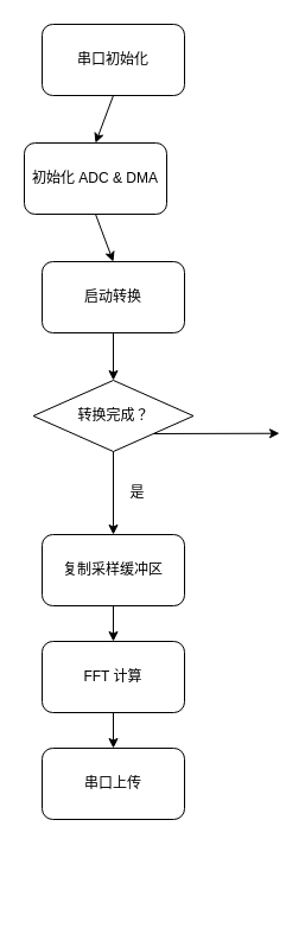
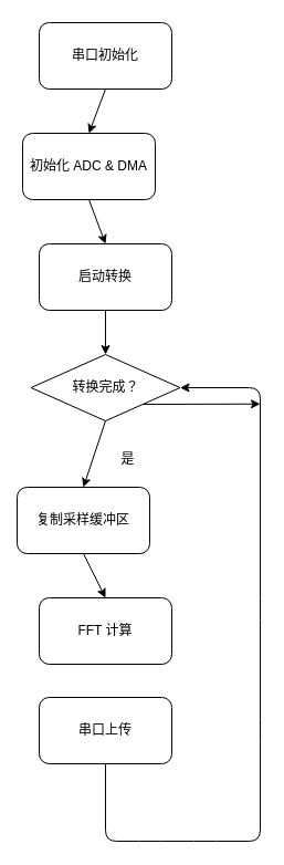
- <mxCell id="13" value="复制采样缓冲区" style="rounded=1;whiteSpace=wrap;html=1;" vertex="1" parent="1"><mxGeometry x="35" y="450" width="120" height="60" as="geometry" /></mxCell>
+ <mxCell id="13" value="复制采样缓冲区" style="rounded=1;whiteSpace=wrap;html=1;" vertex="1" parent="1"><mxGeometry x="15" y="440" width="120" height="60" as="geometry" /></mxCell>
- <mxCell id="16" style="edgeStyle=none;html=1;exitX=0.5;exitY=1;exitDx=0;exitDy=0;entryX=0.5;entryY=0;entryDx=0;entryDy=0;" edge="1" parent="1" source="17" target="10"><mxGeometry relative="1" as="geometry" /></mxCell>
+ <mxCell id="9" style="edgeStyle=none;html=1;exitX=0.5;exitY=1;exitDx=0;exitDy=0;entryX=1;entryY=0.5;entryDx=0;entryDy=0;" edge="1" parent="1" source="10" target="8"><mxGeometry relative="1" as="geometry"><Array as="points"><mxPoint x="95" y="760" /><mxPoint x="135" y="760" /><mxPoint x="185" y="760" /><mxPoint x="235" y="760" /><mxPoint x="235" y="660" /><mxPoint x="235" y="550" /><mxPoint x="235" y="350" /></Array></mxGeometry></mxCell>
